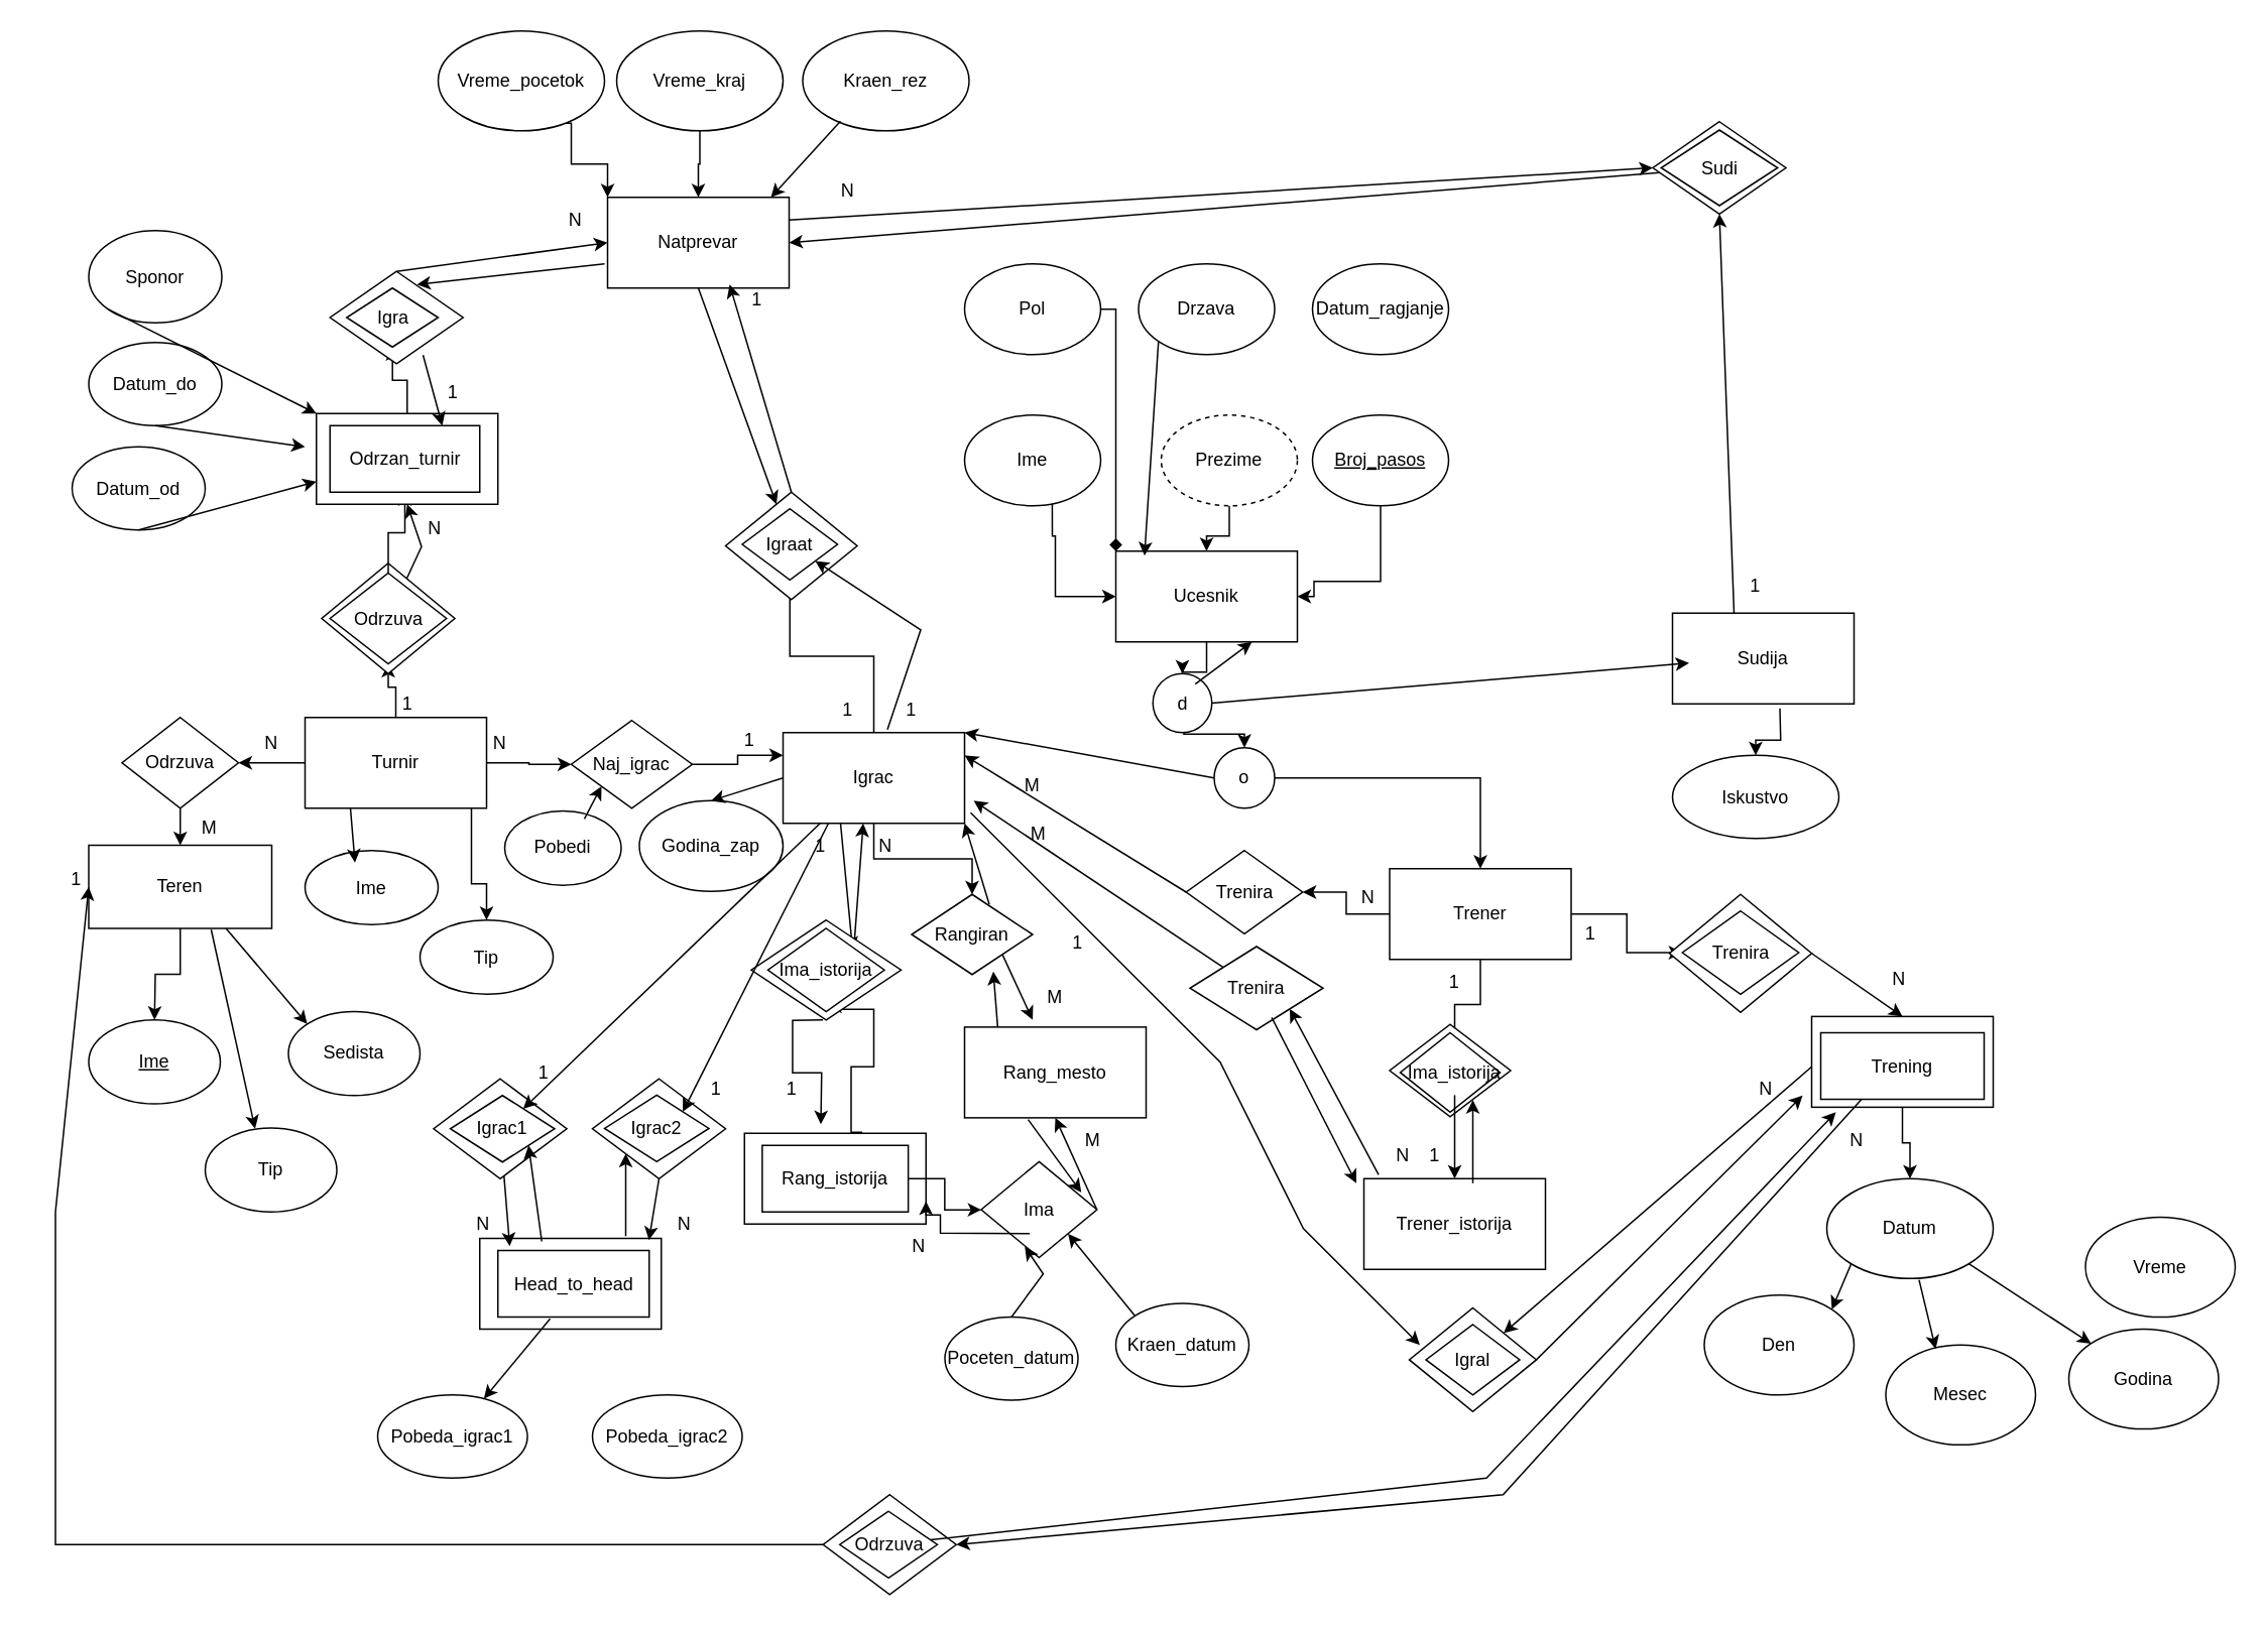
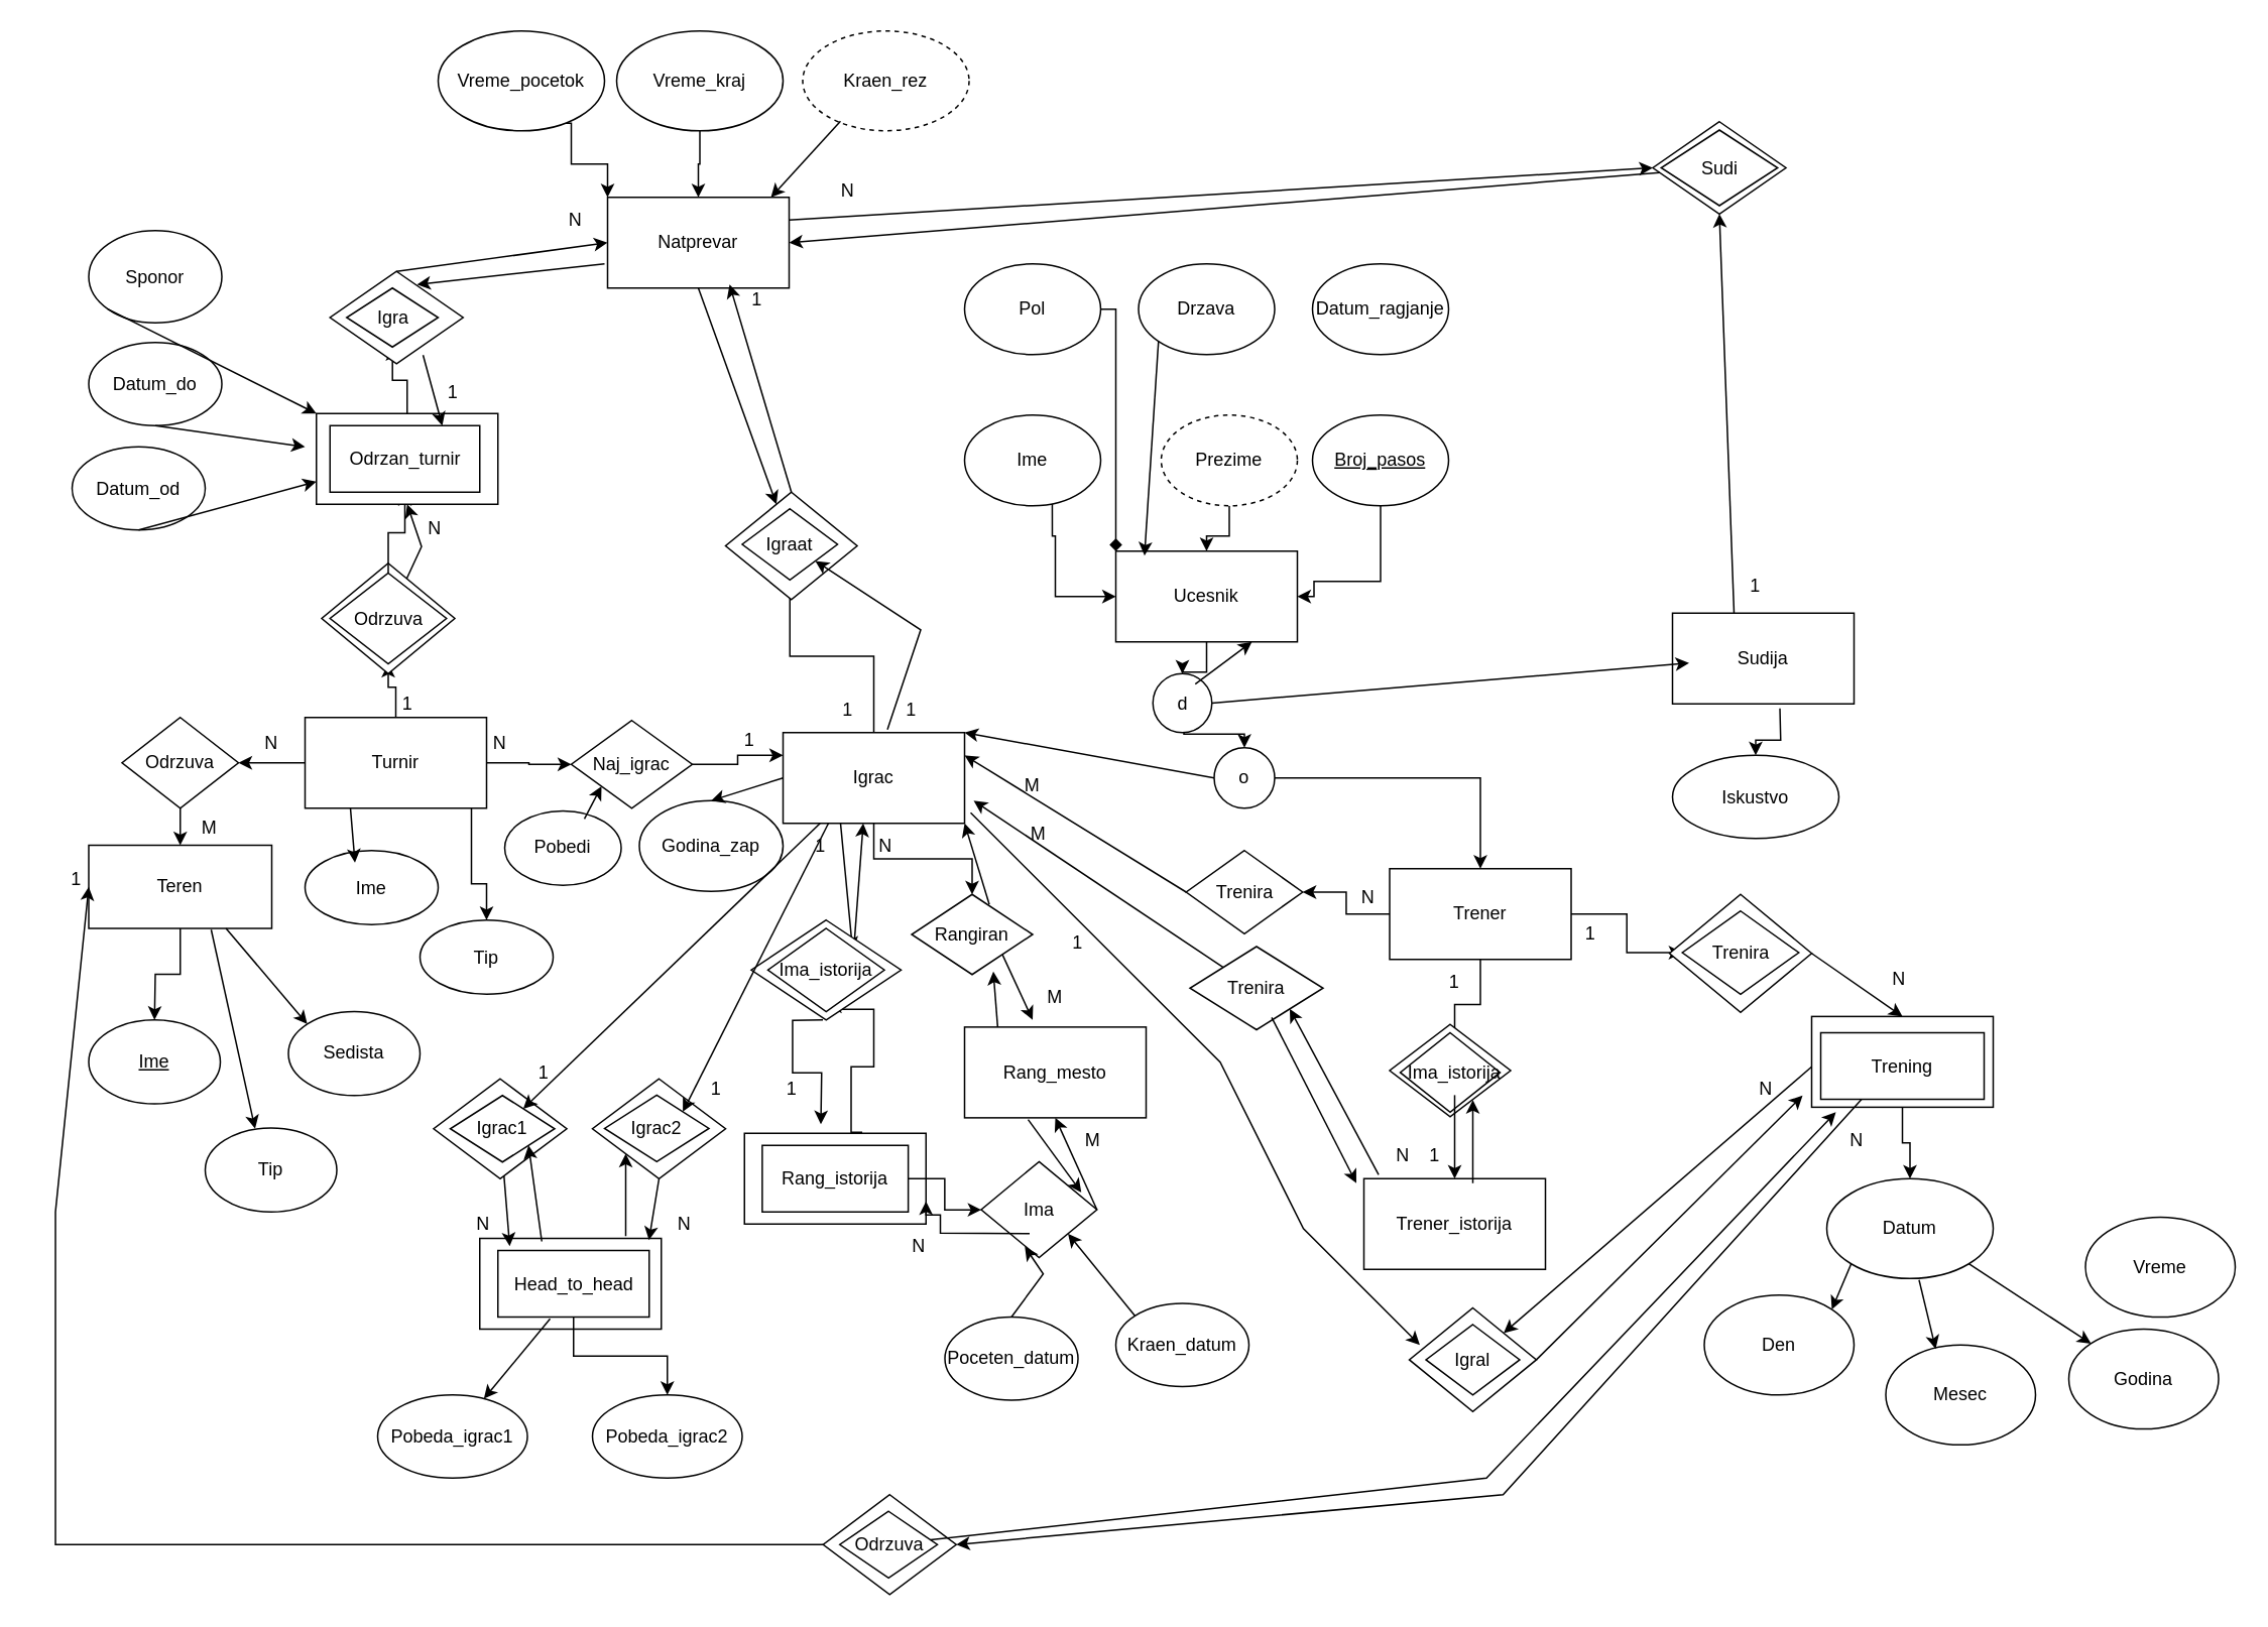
- <mxCell id="133" value="Kraen_rez" style="ellipse;whiteSpace=wrap;html=1;" vertex="1" parent="1"><mxGeometry x="530" width="110" height="66" as="geometry" y="20" /></mxCell>
+ <mxCell id="133" value="Kraen_rez" style="ellipse;whiteSpace=wrap;html=1;dashed=1;" vertex="1" parent="1"><mxGeometry x="530" width="110" height="66" as="geometry" y="20" /></mxCell>
+ <mxCell id="153" value="" style="edgeStyle=orthogonalEdgeStyle;rounded=0;orthogonalLoop=1;jettySize=auto;html=1;" edge="1" parent="1" source="154" target="168"><mxGeometry relative="1" as="geometry" /></mxCell>
